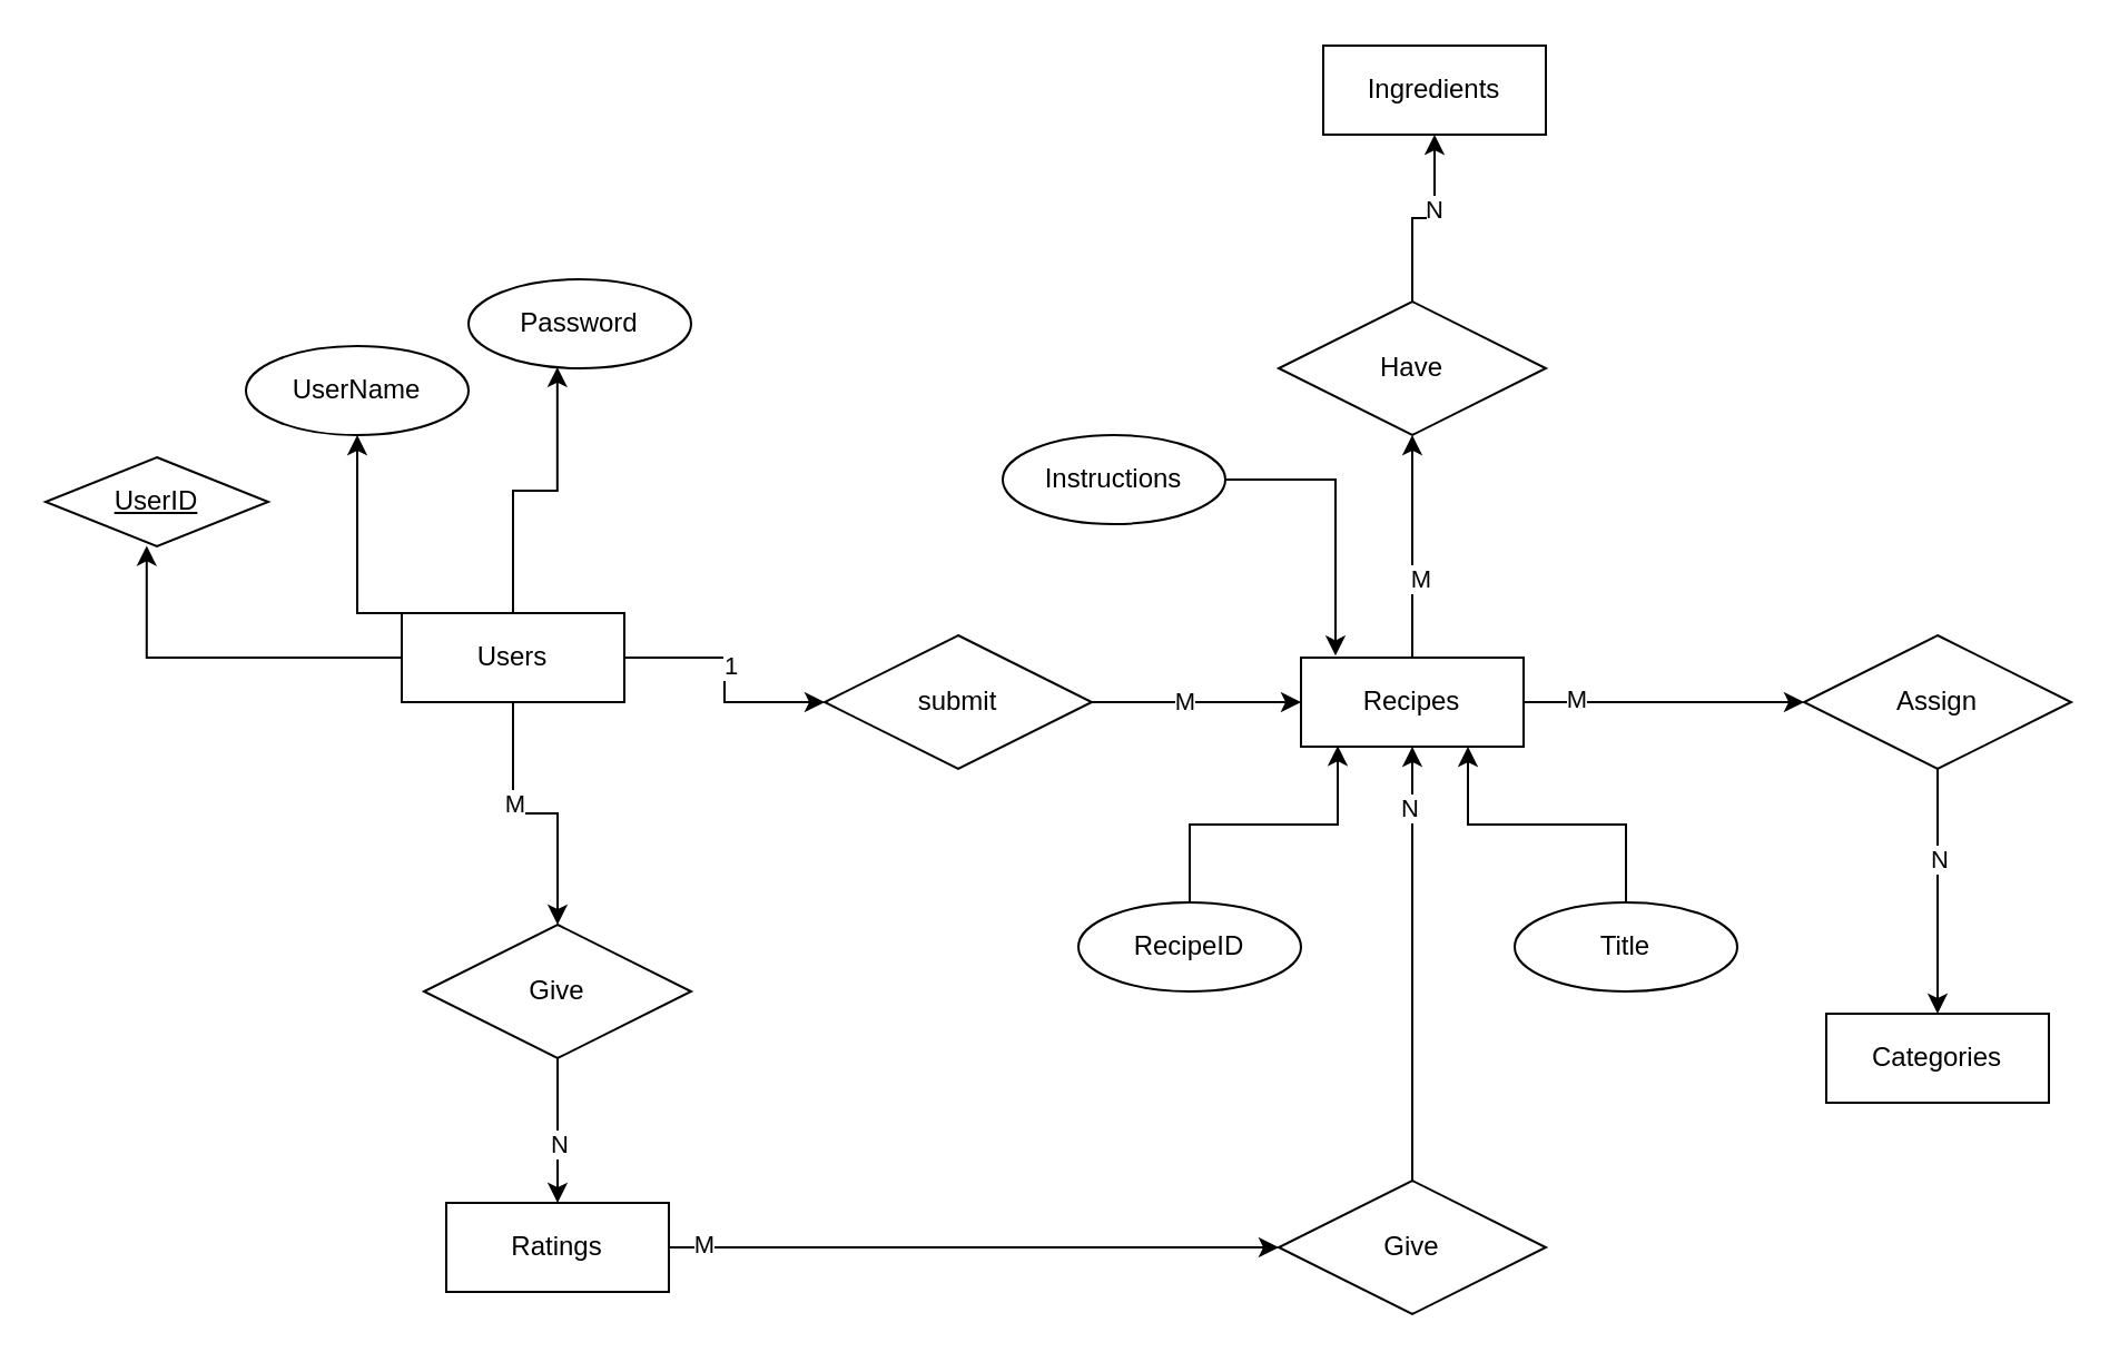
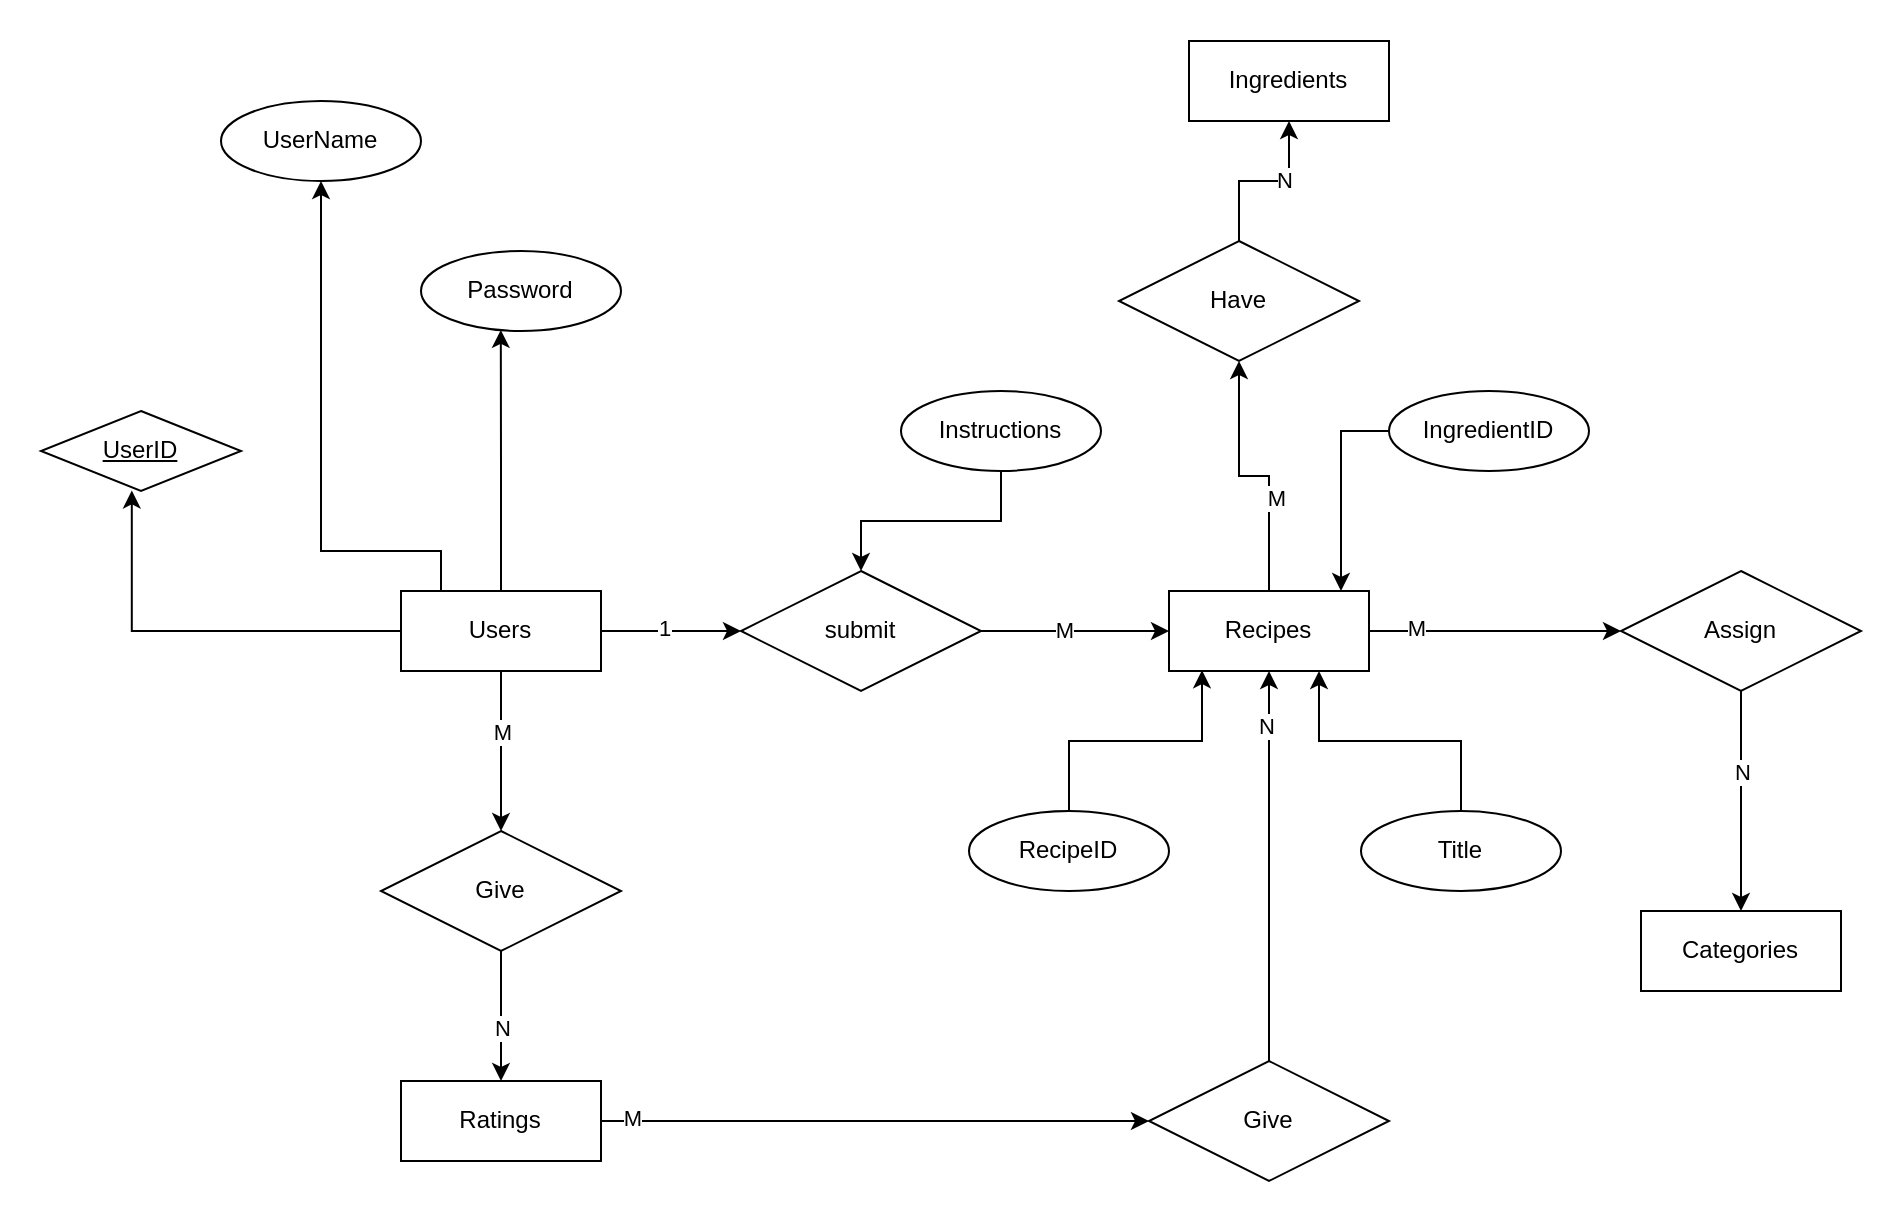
- <mxCell id="29" value="Have" style="shape=rhombus;perimeter=rhombusPerimeter;whiteSpace=wrap;html=1;align=center;" vertex="1" parent="1"><mxGeometry x="574" y="135" width="120" height="60" as="geometry" /></mxCell>
+ <mxCell id="29" value="Have" style="shape=rhombus;perimeter=rhombusPerimeter;whiteSpace=wrap;html=1;align=center;" vertex="1" parent="1"><mxGeometry x="559" y="120" width="120" height="60" as="geometry" /></mxCell>
- <mxCell id="36" value="UserName" style="ellipse;whiteSpace=wrap;html=1;align=center;" vertex="1" parent="1"><mxGeometry x="110" y="155" width="100" height="40" as="geometry" /></mxCell>
+ <mxCell id="36" value="UserName" style="ellipse;whiteSpace=wrap;html=1;align=center;" vertex="1" parent="1"><mxGeometry x="110" y="50" width="100" height="40" as="geometry" /></mxCell>
+ <mxCell id="43" value="IngredientID" style="ellipse;whiteSpace=wrap;html=1;align=center;" vertex="1" parent="1"><mxGeometry x="694" y="195" width="100" height="40" as="geometry" /></mxCell>
- <mxCell id="44" style="edgeStyle=orthogonalEdgeStyle;rounded=0;orthogonalLoop=1;jettySize=auto;html=1;entryX=0.155;entryY=-0.021;entryDx=0;entryDy=0;entryPerimeter=0;" edge="1" parent="1" source="45" target="14"><mxGeometry relative="1" as="geometry" /></mxCell>
+ <mxCell id="44" style="edgeStyle=orthogonalEdgeStyle;rounded=0;orthogonalLoop=1;jettySize=auto;html=1;" edge="1" parent="1" source="45" target="23"><mxGeometry relative="1" as="geometry" /></mxCell>
+ <mxCell id="42" style="edgeStyle=orthogonalEdgeStyle;rounded=0;orthogonalLoop=1;jettySize=auto;html=1;entryX=0.86;entryY=0;entryDx=0;entryDy=0;entryPerimeter=0;" edge="1" parent="1" source="43" target="14"><mxGeometry relative="1" as="geometry" /></mxCell>
- <mxCell id="9" value="Users " style="whiteSpace=wrap;html=1;align=center;" vertex="1" parent="1"><mxGeometry x="180" y="275" width="100" height="40" as="geometry" /></mxCell>
+ <mxCell id="9" value="Users " style="whiteSpace=wrap;html=1;align=center;" vertex="1" parent="1"><mxGeometry x="200" y="295" width="100" height="40" as="geometry" /></mxCell>
